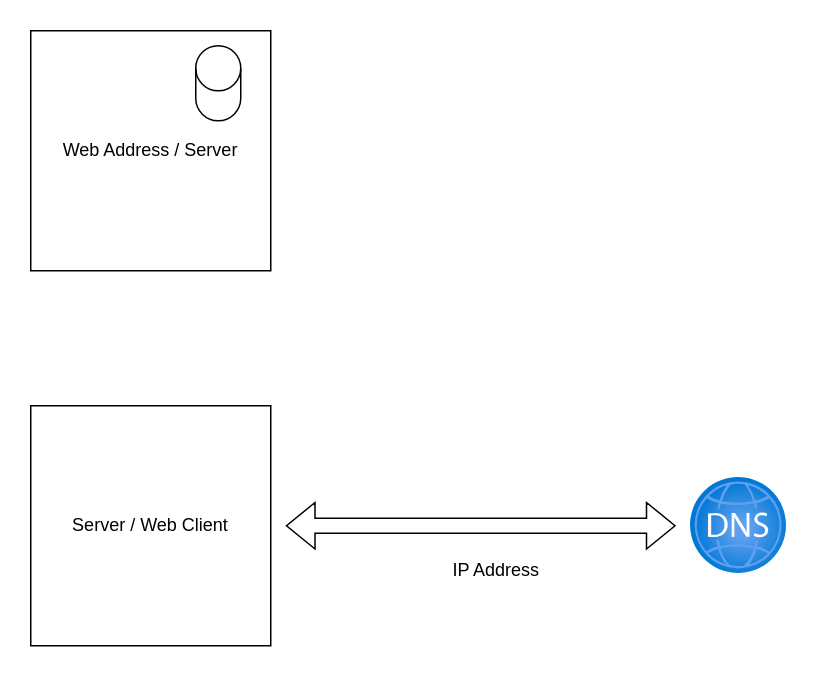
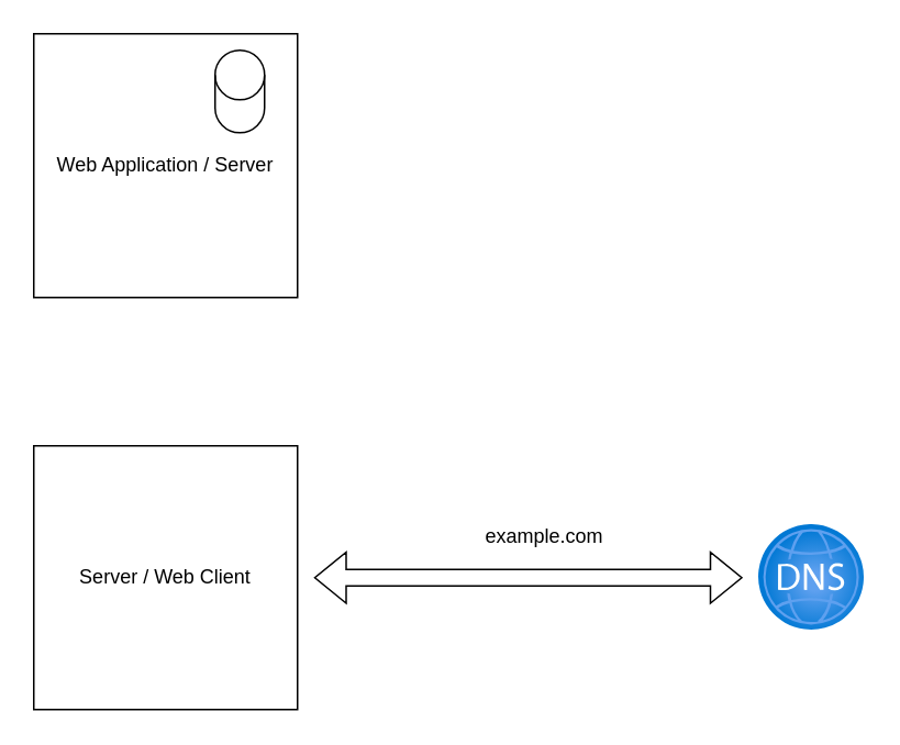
- <mxCell id="2" value="Web Address / Server" style="whiteSpace=wrap;html=1;aspect=fixed;" vertex="1" parent="1"><mxGeometry x="20" y="20" width="160" height="160" as="geometry" /></mxCell>
+ <mxCell id="2" value="Web Application / Server" style="whiteSpace=wrap;html=1;aspect=fixed;" vertex="1" parent="1"><mxGeometry x="20" y="20" width="160" height="160" as="geometry" /></mxCell>
+ <mxCell id="7" value="example.com" style="text;html=1;strokeColor=none;fillColor=none;align=center;verticalAlign=middle;whiteSpace=wrap;rounded=0;" vertex="1" parent="1"><mxGeometry x="300" y="310" width="60" height="30" as="geometry" /></mxCell>
- <mxCell id="8" value="IP Address" style="text;html=1;align=center;verticalAlign=middle;resizable=0;points=[];autosize=1;strokeColor=none;fillColor=none;" vertex="1" parent="1"><mxGeometry x="290" y="365" width="80" height="30" as="geometry" /></mxCell>
